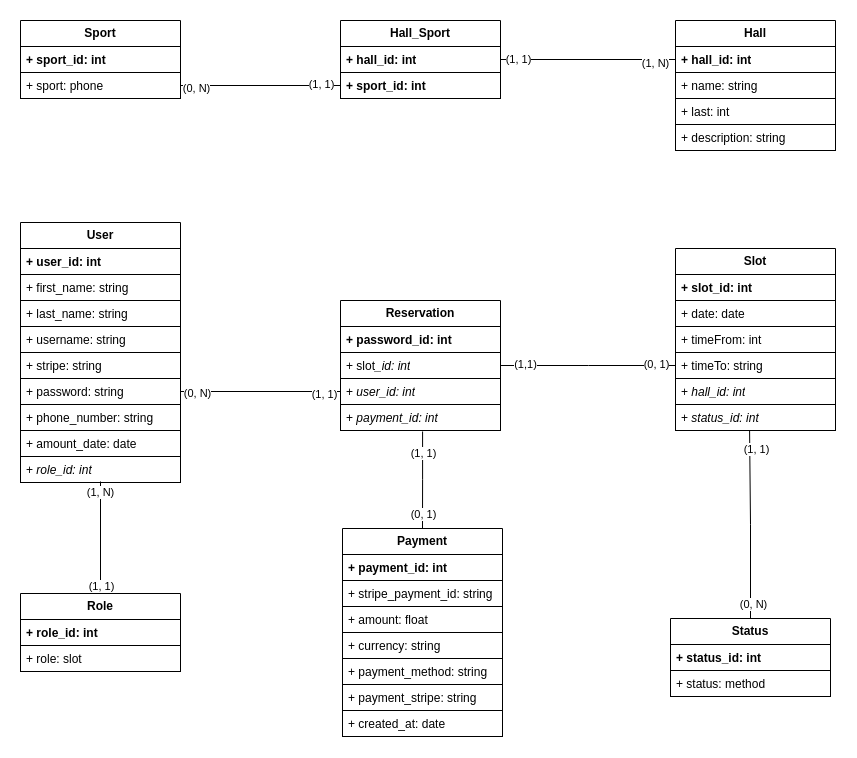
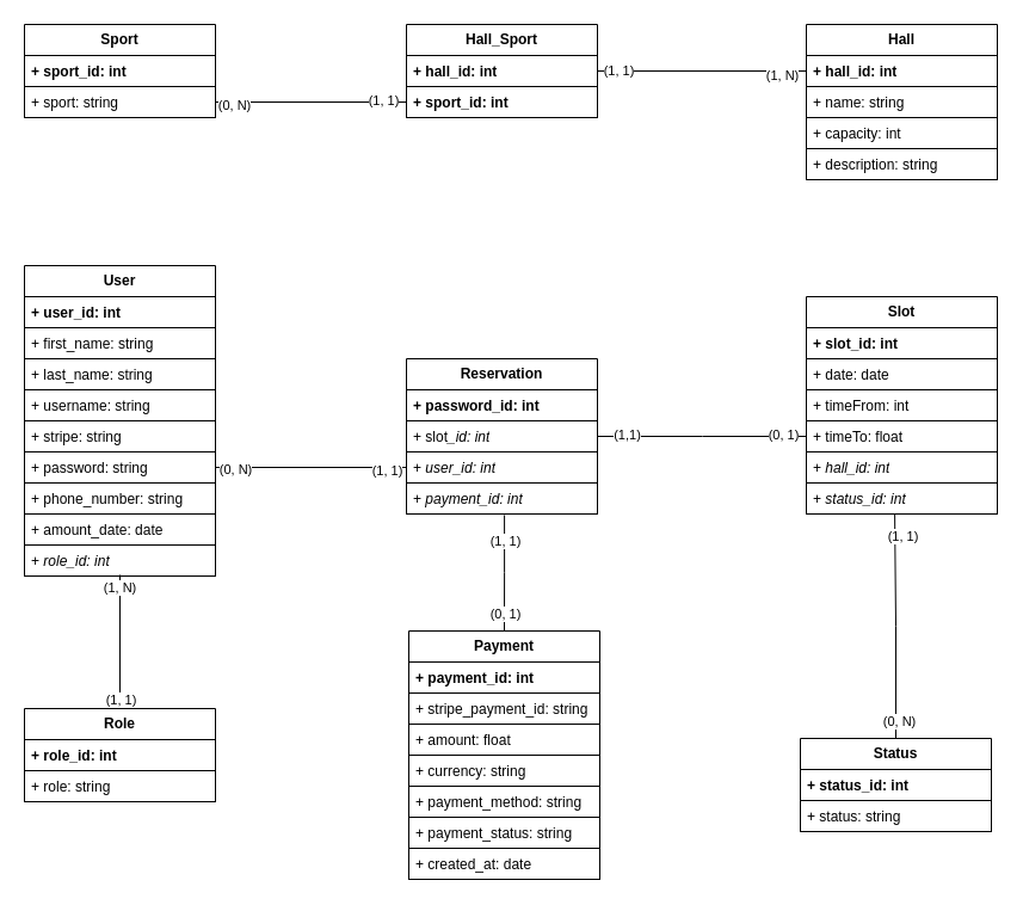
- <mxCell id="60" value="+ sport: phone" style="text;strokeColor=default;fillColor=none;align=left;verticalAlign=top;spacingLeft=4;spacingRight=4;overflow=hidden;rotatable=0;points=[[0,0.5],[1,0.5]];portConstraint=eastwest;whiteSpace=wrap;html=1;labelBorderColor=none;" vertex="1" parent="58"><mxGeometry y="52" width="160" height="26" as="geometry" /></mxCell>
+ <mxCell id="60" value="+ sport: string" style="text;strokeColor=default;fillColor=none;align=left;verticalAlign=top;spacingLeft=4;spacingRight=4;overflow=hidden;rotatable=0;points=[[0,0.5],[1,0.5]];portConstraint=eastwest;whiteSpace=wrap;html=1;labelBorderColor=none;" vertex="1" parent="58"><mxGeometry y="52" width="160" height="26" as="geometry" /></mxCell>
- <mxCell id="15" value="+ last: int&lt;span style=&quot;white-space: pre;&quot;&gt;&#09;&lt;/span&gt;" style="text;strokeColor=default;fillColor=none;align=left;verticalAlign=top;spacingLeft=4;spacingRight=4;overflow=hidden;rotatable=0;points=[[0,0.5],[1,0.5]];portConstraint=eastwest;whiteSpace=wrap;html=1;labelBorderColor=none;" parent="12" vertex="1"><mxGeometry y="78" width="160" height="26" as="geometry" /></mxCell>
+ <mxCell id="15" value="+ capacity: int&lt;span style=&quot;white-space: pre;&quot;&gt;&#09;&lt;/span&gt;" style="text;strokeColor=default;fillColor=none;align=left;verticalAlign=top;spacingLeft=4;spacingRight=4;overflow=hidden;rotatable=0;points=[[0,0.5],[1,0.5]];portConstraint=eastwest;whiteSpace=wrap;html=1;labelBorderColor=none;" parent="12" vertex="1"><mxGeometry y="78" width="160" height="26" as="geometry" /></mxCell>
- <mxCell id="21" value="+ timeTo: string" style="text;strokeColor=default;fillColor=none;align=left;verticalAlign=top;spacingLeft=4;spacingRight=4;overflow=hidden;rotatable=0;points=[[0,0.5],[1,0.5]];portConstraint=eastwest;whiteSpace=wrap;html=1;labelBorderColor=none;" parent="17" vertex="1"><mxGeometry y="104" width="160" height="26" as="geometry" /></mxCell>
+ <mxCell id="21" value="+ timeTo: float" style="text;strokeColor=default;fillColor=none;align=left;verticalAlign=top;spacingLeft=4;spacingRight=4;overflow=hidden;rotatable=0;points=[[0,0.5],[1,0.5]];portConstraint=eastwest;whiteSpace=wrap;html=1;labelBorderColor=none;" parent="17" vertex="1"><mxGeometry y="104" width="160" height="26" as="geometry" /></mxCell>
- <mxCell id="43" value="+ role: slot" style="text;strokeColor=default;fillColor=none;align=left;verticalAlign=top;spacingLeft=4;spacingRight=4;overflow=hidden;rotatable=0;points=[[0,0.5],[1,0.5]];portConstraint=eastwest;whiteSpace=wrap;html=1;labelBorderColor=none;" parent="41" vertex="1"><mxGeometry y="52" width="160" height="26" as="geometry" /></mxCell>
+ <mxCell id="43" value="+ role: string" style="text;strokeColor=default;fillColor=none;align=left;verticalAlign=top;spacingLeft=4;spacingRight=4;overflow=hidden;rotatable=0;points=[[0,0.5],[1,0.5]];portConstraint=eastwest;whiteSpace=wrap;html=1;labelBorderColor=none;" parent="41" vertex="1"><mxGeometry y="52" width="160" height="26" as="geometry" /></mxCell>
- <mxCell id="37" value="+ status: method" style="text;strokeColor=default;fillColor=none;align=left;verticalAlign=top;spacingLeft=4;spacingRight=4;overflow=hidden;rotatable=0;points=[[0,0.5],[1,0.5]];portConstraint=eastwest;whiteSpace=wrap;html=1;labelBorderColor=none;" parent="35" vertex="1"><mxGeometry y="52" width="160" height="26" as="geometry" /></mxCell>
+ <mxCell id="37" value="+ status: string" style="text;strokeColor=default;fillColor=none;align=left;verticalAlign=top;spacingLeft=4;spacingRight=4;overflow=hidden;rotatable=0;points=[[0,0.5],[1,0.5]];portConstraint=eastwest;whiteSpace=wrap;html=1;labelBorderColor=none;" parent="35" vertex="1"><mxGeometry y="52" width="160" height="26" as="geometry" /></mxCell>
- <mxCell id="50" value="+ payment_stripe: string" style="text;strokeColor=default;fillColor=none;align=left;verticalAlign=top;spacingLeft=4;spacingRight=4;overflow=hidden;rotatable=0;points=[[0,0.5],[1,0.5]];portConstraint=eastwest;whiteSpace=wrap;html=1;labelBorderColor=none;" parent="44" vertex="1"><mxGeometry y="156" width="160" height="26" as="geometry" /></mxCell>
+ <mxCell id="50" value="+ payment_status: string" style="text;strokeColor=default;fillColor=none;align=left;verticalAlign=top;spacingLeft=4;spacingRight=4;overflow=hidden;rotatable=0;points=[[0,0.5],[1,0.5]];portConstraint=eastwest;whiteSpace=wrap;html=1;labelBorderColor=none;" parent="44" vertex="1"><mxGeometry y="156" width="160" height="26" as="geometry" /></mxCell>
